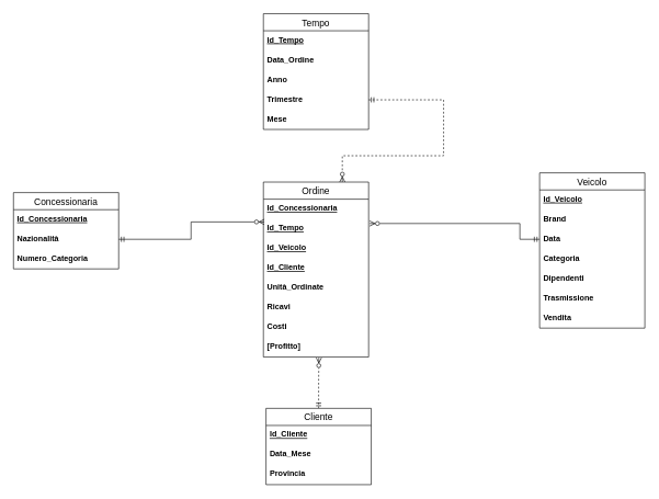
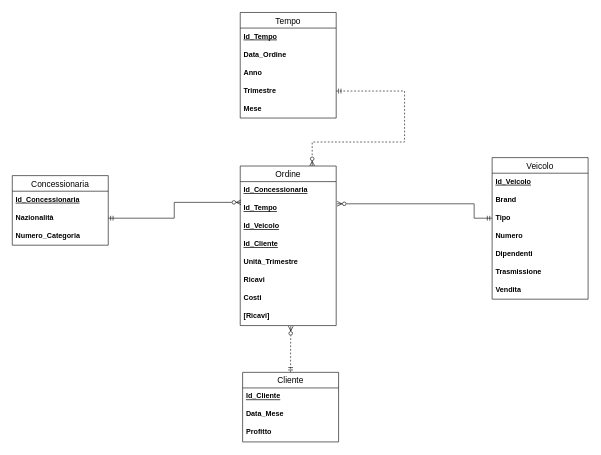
- <mxCell id="14" value="Data" style="text;strokeColor=none;fillColor=none;spacingLeft=4;spacingRight=4;overflow=hidden;rotatable=0;points=[[0,0.5],[1,0.5]];portConstraint=eastwest;fontSize=12;fontStyle=1" parent="11" vertex="1"><mxGeometry y="86" width="160" height="30" as="geometry" /></mxCell>
+ <mxCell id="14" value="Tipo" style="text;strokeColor=none;fillColor=none;spacingLeft=4;spacingRight=4;overflow=hidden;rotatable=0;points=[[0,0.5],[1,0.5]];portConstraint=eastwest;fontSize=12;fontStyle=1" parent="11" vertex="1"><mxGeometry y="86" width="160" height="30" as="geometry" /></mxCell>
- <mxCell id="15" value="Categoria" style="text;strokeColor=none;fillColor=none;spacingLeft=4;spacingRight=4;overflow=hidden;rotatable=0;points=[[0,0.5],[1,0.5]];portConstraint=eastwest;fontSize=12;fontStyle=1" vertex="1" parent="11"><mxGeometry y="116" width="160" height="30" as="geometry" /></mxCell>
+ <mxCell id="15" value="Numero" style="text;strokeColor=none;fillColor=none;spacingLeft=4;spacingRight=4;overflow=hidden;rotatable=0;points=[[0,0.5],[1,0.5]];portConstraint=eastwest;fontSize=12;fontStyle=1" vertex="1" parent="11"><mxGeometry y="116" width="160" height="30" as="geometry" /></mxCell>
- <mxCell id="7" value="Unità_Ordinate" style="text;strokeColor=none;fillColor=none;spacingLeft=4;spacingRight=4;overflow=hidden;rotatable=0;points=[[0,0.5],[1,0.5]];portConstraint=eastwest;fontSize=12;fontStyle=1" parent="2" vertex="1"><mxGeometry y="146" width="160" height="30" as="geometry" /></mxCell>
+ <mxCell id="7" value="Unità_Trimestre" style="text;strokeColor=none;fillColor=none;spacingLeft=4;spacingRight=4;overflow=hidden;rotatable=0;points=[[0,0.5],[1,0.5]];portConstraint=eastwest;fontSize=12;fontStyle=1" parent="2" vertex="1"><mxGeometry y="146" width="160" height="30" as="geometry" /></mxCell>
- <mxCell id="10" value="[Profitto]" style="text;strokeColor=none;fillColor=none;spacingLeft=4;spacingRight=4;overflow=hidden;rotatable=0;points=[[0,0.5],[1,0.5]];portConstraint=eastwest;fontSize=12;fontStyle=1" vertex="1" parent="2"><mxGeometry y="236" width="160" height="30" as="geometry" /></mxCell>
+ <mxCell id="10" value="[Ricavi]" style="text;strokeColor=none;fillColor=none;spacingLeft=4;spacingRight=4;overflow=hidden;rotatable=0;points=[[0,0.5],[1,0.5]];portConstraint=eastwest;fontSize=12;fontStyle=1" vertex="1" parent="2"><mxGeometry y="236" width="160" height="30" as="geometry" /></mxCell>
- <mxCell id="36" value="Provincia" style="text;strokeColor=none;fillColor=none;spacingLeft=4;spacingRight=4;overflow=hidden;rotatable=0;points=[[0,0.5],[1,0.5]];portConstraint=eastwest;fontSize=12;fontStyle=1" parent="33" vertex="1"><mxGeometry y="86" width="160" height="30" as="geometry" /></mxCell>
+ <mxCell id="36" value="Profitto" style="text;strokeColor=none;fillColor=none;spacingLeft=4;spacingRight=4;overflow=hidden;rotatable=0;points=[[0,0.5],[1,0.5]];portConstraint=eastwest;fontSize=12;fontStyle=1" parent="33" vertex="1"><mxGeometry y="86" width="160" height="30" as="geometry" /></mxCell>
